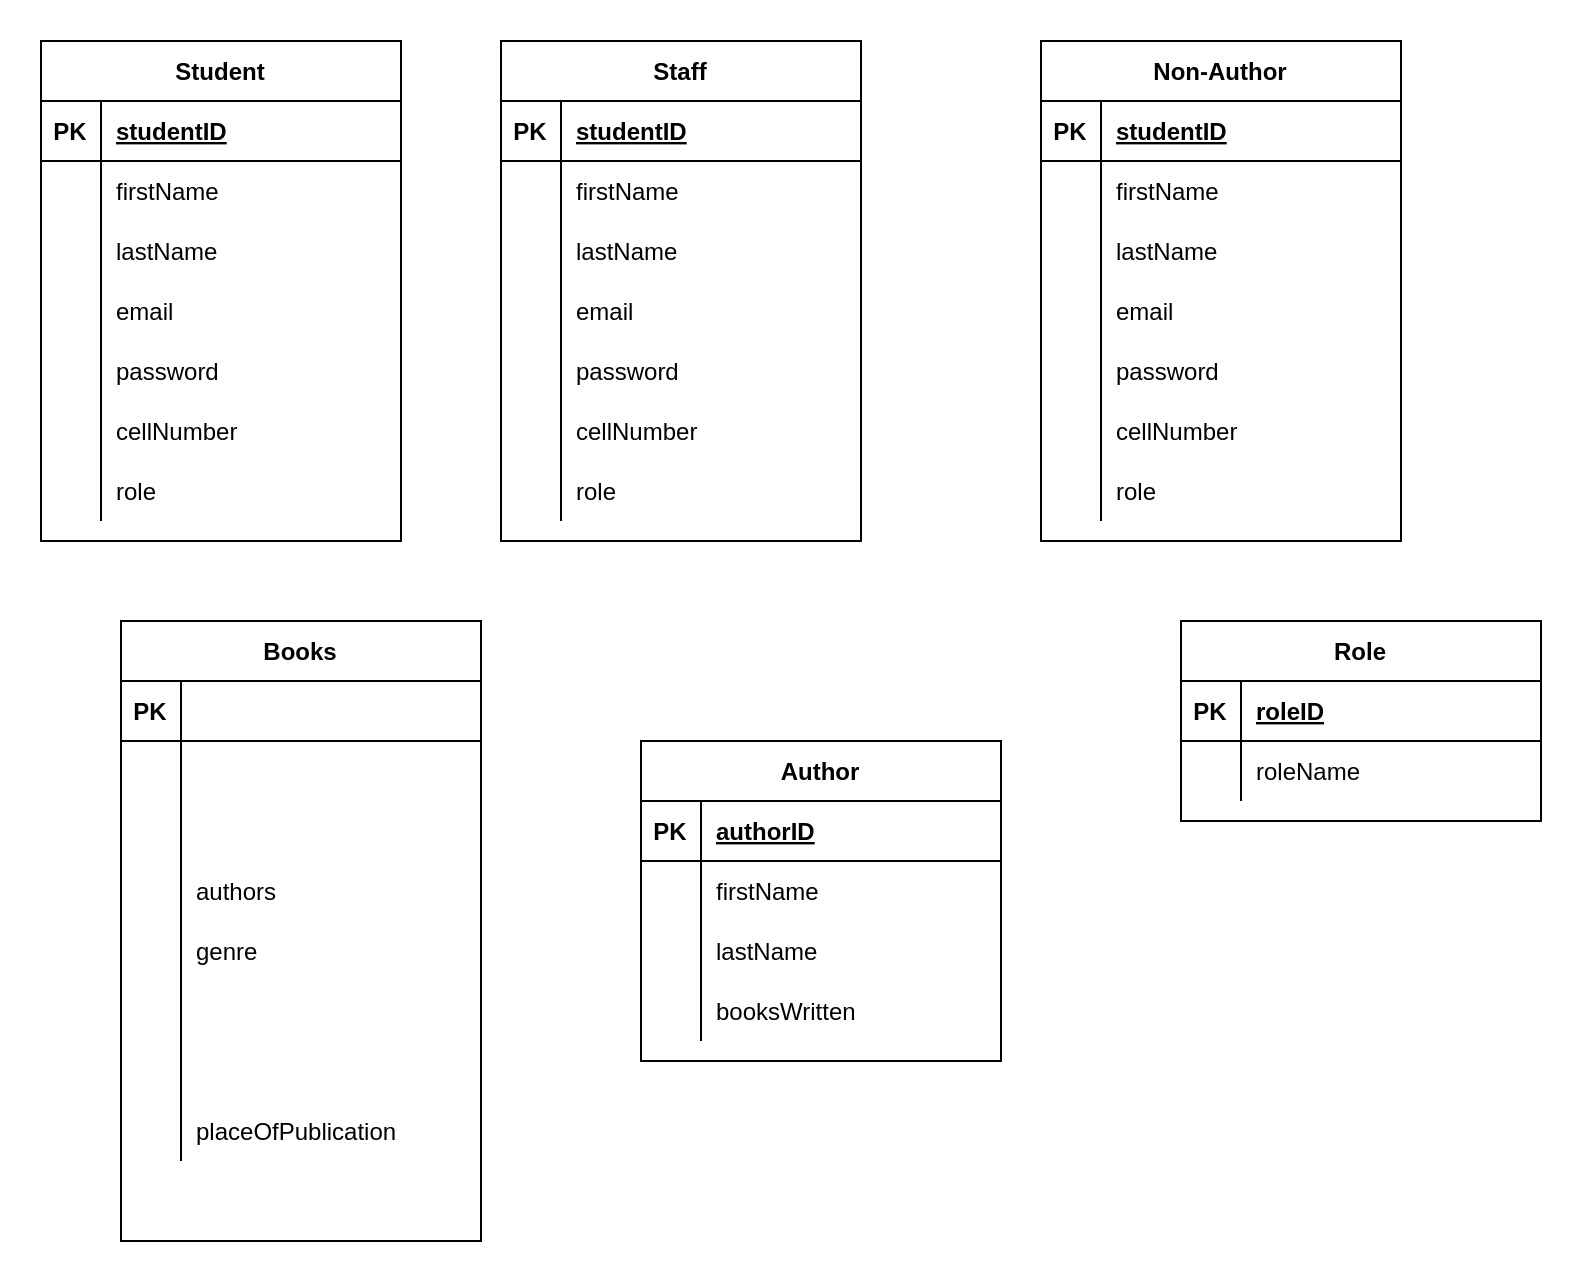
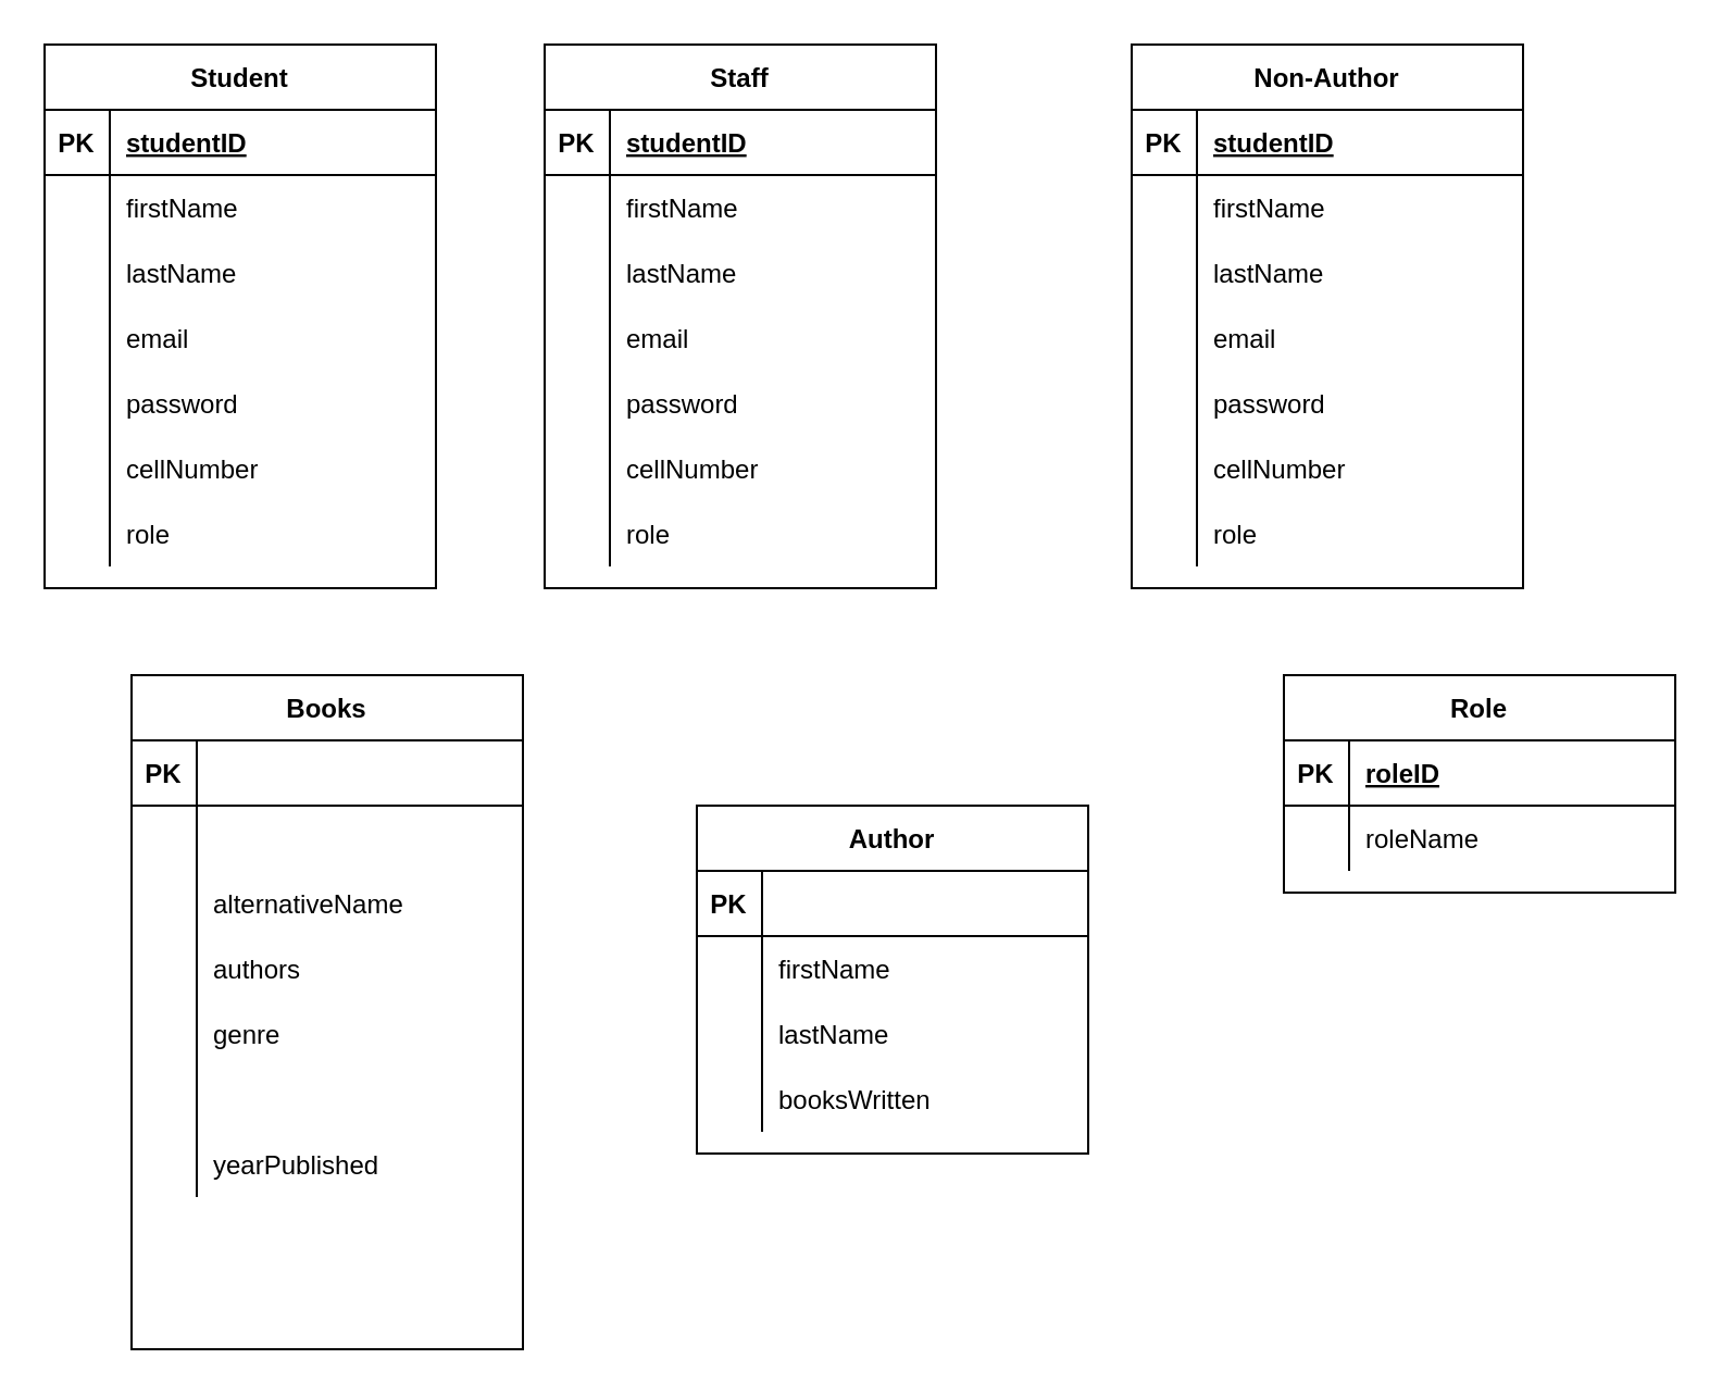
+ <mxCell id="75" value="alternativeName" style="shape=partialRectangle;connectable=0;fillColor=none;top=0;left=0;bottom=0;right=0;align=left;spacingLeft=6;overflow=hidden;" parent="73" vertex="1"><mxGeometry x="30" width="150" height="30" as="geometry" /></mxCell>
- <mxCell id="95" value="authorID" style="shape=partialRectangle;connectable=0;fillColor=none;top=0;left=0;bottom=0;right=0;align=left;spacingLeft=6;fontStyle=5;overflow=hidden;" parent="93" vertex="1"><mxGeometry x="30" width="150" height="30" as="geometry" /></mxCell>
+ <mxCell id="86" value="yearPublished" style="shape=partialRectangle;connectable=0;fillColor=none;top=0;left=0;bottom=0;right=0;align=left;spacingLeft=6;overflow=hidden;" parent="84" vertex="1"><mxGeometry x="30" width="150" height="30" as="geometry" /></mxCell>
- <mxCell id="89" value="placeOfPublication" style="shape=partialRectangle;connectable=0;fillColor=none;top=0;left=0;bottom=0;right=0;align=left;spacingLeft=6;overflow=hidden;" parent="87" vertex="1"><mxGeometry x="30" width="150" height="30" as="geometry" /></mxCell>
